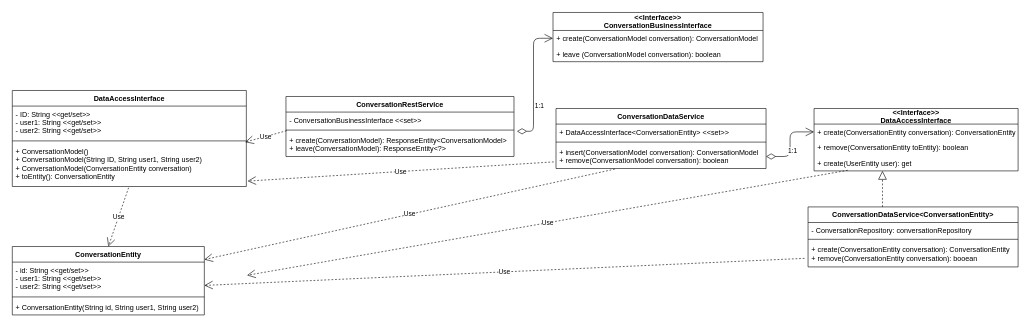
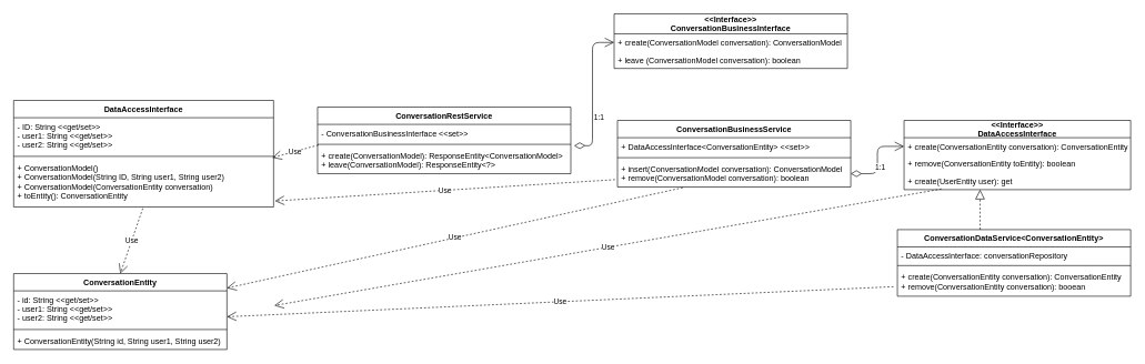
- <mxCell id="13" value="ConversationDataService" style="swimlane;fontStyle=1;align=center;verticalAlign=top;childLayout=stackLayout;horizontal=1;startSize=26;horizontalStack=0;resizeParent=1;resizeParentMax=0;resizeLast=0;collapsible=1;marginBottom=0;" vertex="1" parent="1"><mxGeometry x="926" y="180" width="350" height="100" as="geometry" /></mxCell>
+ <mxCell id="13" value="ConversationBusinessService" style="swimlane;fontStyle=1;align=center;verticalAlign=top;childLayout=stackLayout;horizontal=1;startSize=26;horizontalStack=0;resizeParent=1;resizeParentMax=0;resizeLast=0;collapsible=1;marginBottom=0;" vertex="1" parent="1"><mxGeometry x="926" y="180" width="350" height="100" as="geometry" /></mxCell>
- <mxCell id="26" value="- ConversationRepository: conversationRepository" style="text;strokeColor=none;fillColor=none;align=left;verticalAlign=top;spacingLeft=4;spacingRight=4;overflow=hidden;rotatable=0;points=[[0,0.5],[1,0.5]];portConstraint=eastwest;" vertex="1" parent="25"><mxGeometry y="26" width="350" height="24" as="geometry" /></mxCell>
+ <mxCell id="26" value="- DataAccessInterface: conversationRepository" style="text;strokeColor=none;fillColor=none;align=left;verticalAlign=top;spacingLeft=4;spacingRight=4;overflow=hidden;rotatable=0;points=[[0,0.5],[1,0.5]];portConstraint=eastwest;" vertex="1" parent="25"><mxGeometry y="26" width="350" height="24" as="geometry" /></mxCell>
